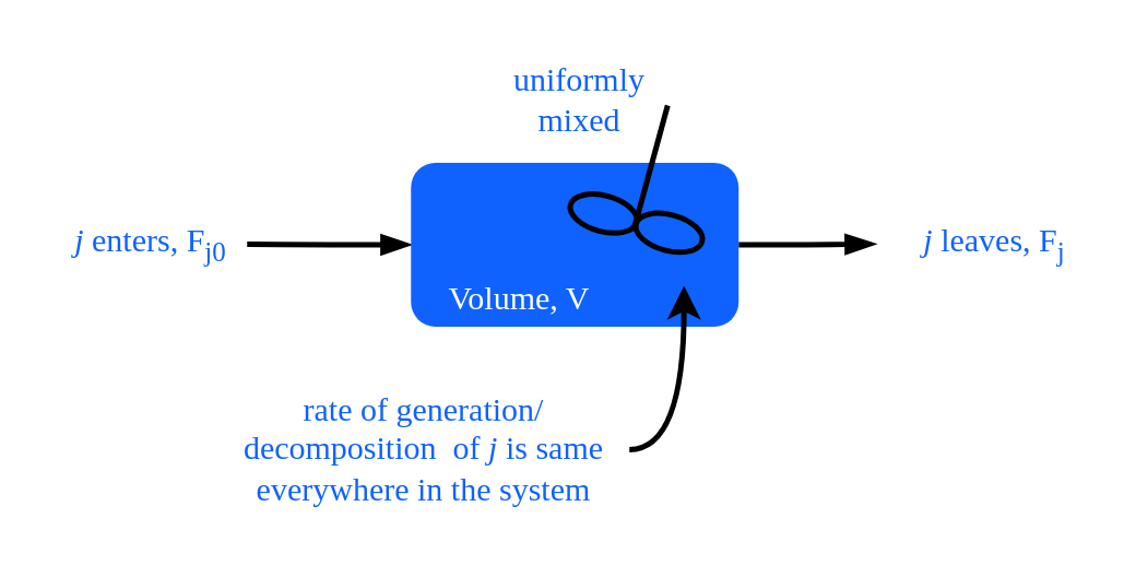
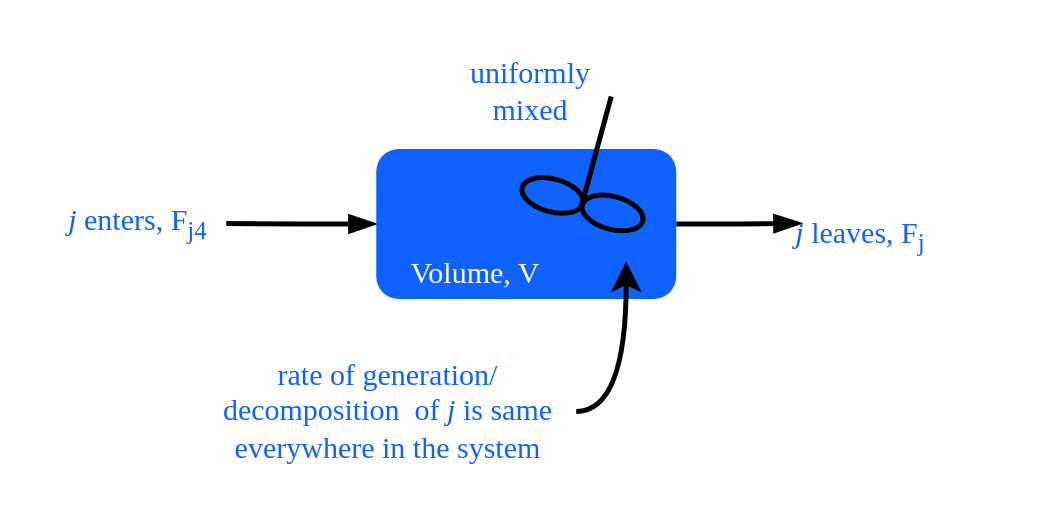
- <mxCell id="5" value="&lt;i&gt;j&amp;nbsp;&lt;/i&gt;enters, F&lt;sub&gt;j0&lt;/sub&gt;" style="text;html=1;align=center;verticalAlign=middle;whiteSpace=wrap;rounded=0;fontFamily=IBM Plex sans;fillColor=none;fontColor=#0F62FE;labelBackgroundColor=none;" parent="2" vertex="1"><mxGeometry y="54" width="70" height="30" as="geometry" /></mxCell>
+ <mxCell id="5" value="&lt;i&gt;j&amp;nbsp;&lt;/i&gt;enters, F&lt;sub&gt;j4&lt;/sub&gt;" style="text;html=1;align=center;verticalAlign=middle;whiteSpace=wrap;rounded=0;fontFamily=IBM Plex sans;fillColor=none;fontColor=#0F62FE;labelBackgroundColor=none;" parent="2" vertex="1"><mxGeometry y="54" width="70" height="30" as="geometry" /></mxCell>
- <mxCell id="7" value="&lt;i&gt;j&lt;/i&gt; leaves, F&lt;sub&gt;j&lt;/sub&gt;" style="text;html=1;align=center;verticalAlign=middle;whiteSpace=wrap;rounded=0;fontFamily=IBM Plex sans;fontSize=12;fontColor=#0F62FE;labelBackgroundColor=none;" vertex="1" parent="2"><mxGeometry x="313.5" y="54" width="60" height="30" as="geometry" /></mxCell>
+ <mxCell id="7" value="&lt;i&gt;j&lt;/i&gt; leaves, F&lt;sub&gt;j&lt;/sub&gt;" style="text;html=1;align=center;verticalAlign=middle;whiteSpace=wrap;rounded=0;fontFamily=IBM Plex sans;fontSize=12;fontColor=#0F62FE;labelBackgroundColor=none;" vertex="1" parent="2"><mxGeometry x="293.5" y="59" width="60" height="30" as="geometry" /></mxCell>
